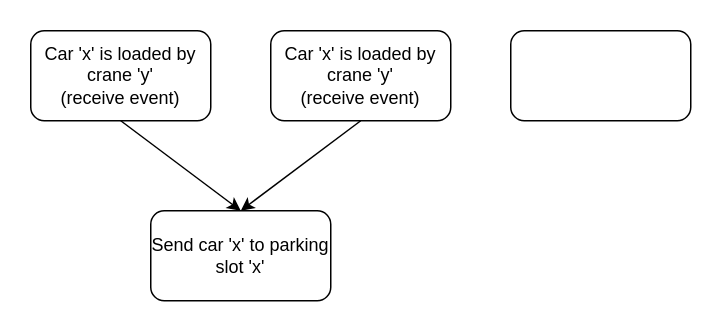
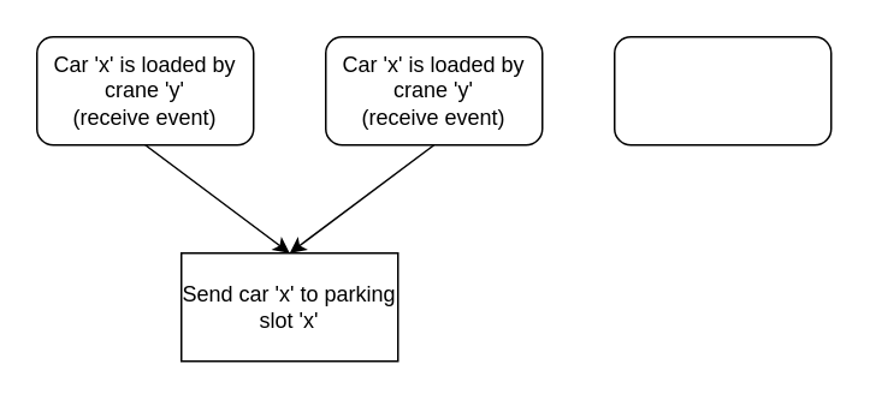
- <mxCell id="3" value="Send car 'x' to parking slot 'x'" style="rounded=1;whiteSpace=wrap;html=1;" vertex="1" parent="1"><mxGeometry x="100" y="140" width="120" height="60" as="geometry" /></mxCell>
+ <mxCell id="3" value="Send car 'x' to parking slot 'x'" style="whiteSpace=wrap;html=1;rounded=0;" vertex="1" parent="1"><mxGeometry x="100" y="140" width="120" height="60" as="geometry" /></mxCell>
